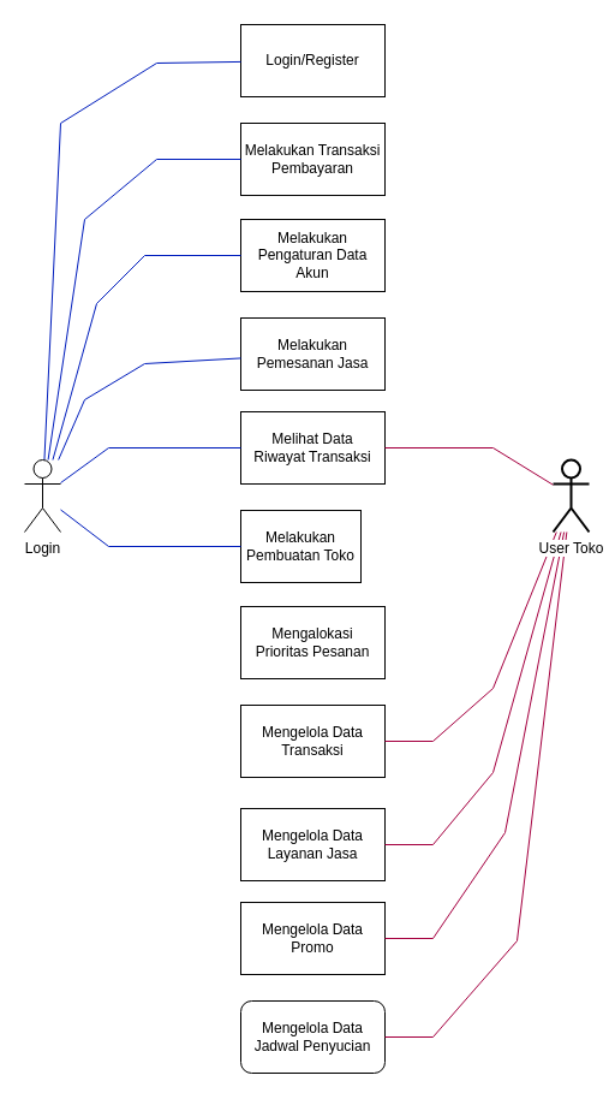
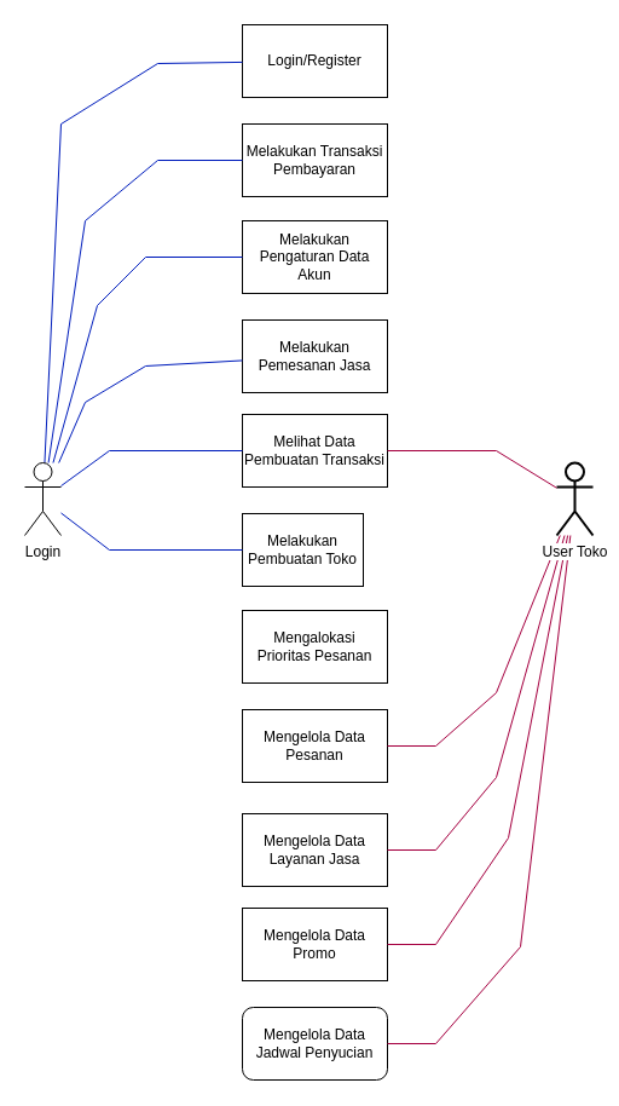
- <mxCell id="9" value="Melihat Data&lt;div&gt;Riwayat Transaksi&lt;/div&gt;" style="rounded=0;whiteSpace=wrap;html=1;" vertex="1" parent="1"><mxGeometry x="200" y="342" width="120" height="60" as="geometry" /></mxCell>
+ <mxCell id="9" value="Melihat Data&lt;div&gt;Pembuatan Transaksi&lt;/div&gt;" style="rounded=0;whiteSpace=wrap;html=1;" vertex="1" parent="1"><mxGeometry x="200" y="342" width="120" height="60" as="geometry" /></mxCell>
- <mxCell id="6" value="Mengelola Data Transaksi" style="rounded=0;whiteSpace=wrap;html=1;" vertex="1" parent="1"><mxGeometry x="200" y="586" width="120" height="60" as="geometry" /></mxCell>
+ <mxCell id="6" value="Mengelola Data Pesanan" style="rounded=0;whiteSpace=wrap;html=1;" vertex="1" parent="1"><mxGeometry x="200" y="586" width="120" height="60" as="geometry" /></mxCell>
